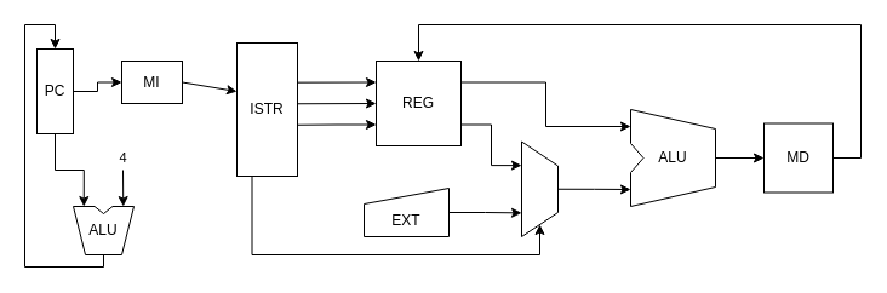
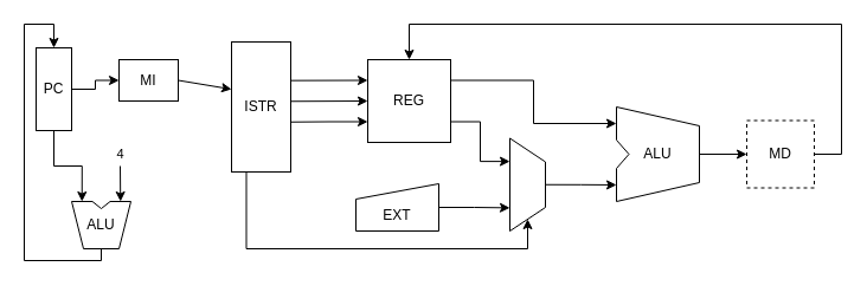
- <mxCell id="20" value="MD" style="whiteSpace=wrap;html=1;aspect=fixed;fontSize=12;" vertex="1" parent="1"><mxGeometry x="630" y="101.5" width="57" height="57" as="geometry" /></mxCell>
+ <mxCell id="20" value="MD" style="whiteSpace=wrap;html=1;aspect=fixed;fontSize=12;dashed=1;" vertex="1" parent="1"><mxGeometry x="630" y="101.5" width="57" height="57" as="geometry" /></mxCell>
